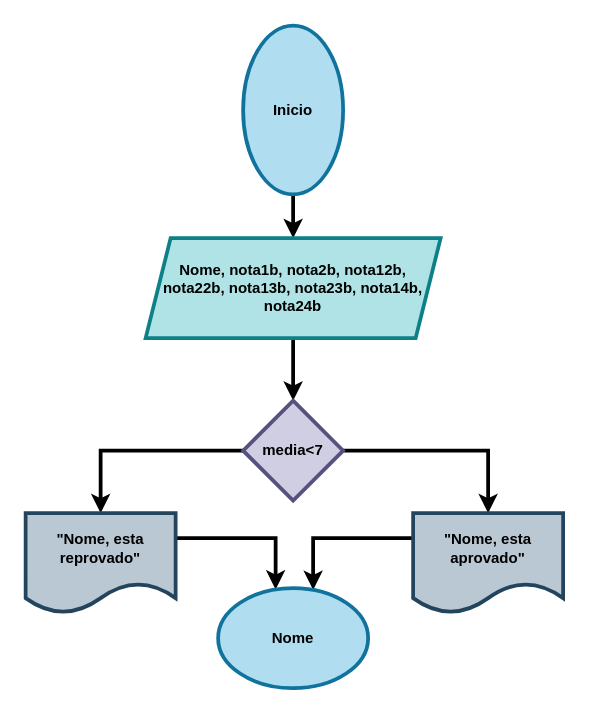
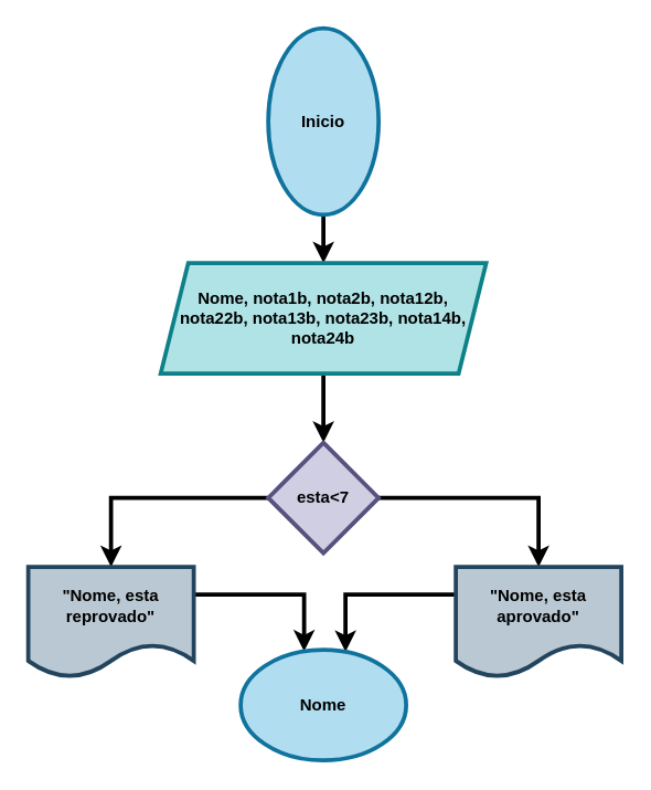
- <mxCell id="8" value="media&amp;lt;7" style="rhombus;whiteSpace=wrap;html=1;strokeWidth=3;fontStyle=1;fillColor=#d0cee2;strokeColor=#56517e;" vertex="1" parent="1"><mxGeometry x="194" y="320" width="80" height="80" as="geometry" /></mxCell>
+ <mxCell id="8" value="esta&amp;lt;7" style="rhombus;whiteSpace=wrap;html=1;strokeWidth=3;fontStyle=1;fillColor=#d0cee2;strokeColor=#56517e;" vertex="1" parent="1"><mxGeometry x="194" y="320" width="80" height="80" as="geometry" /></mxCell>
